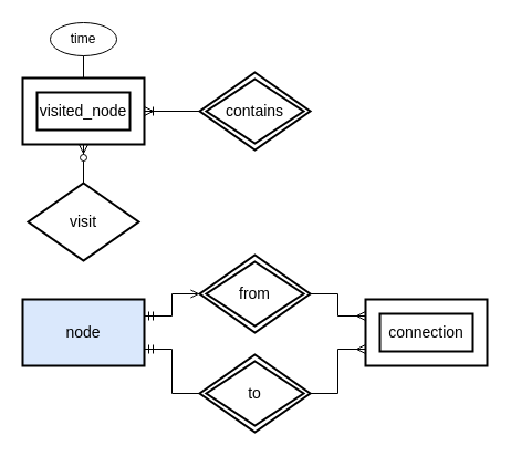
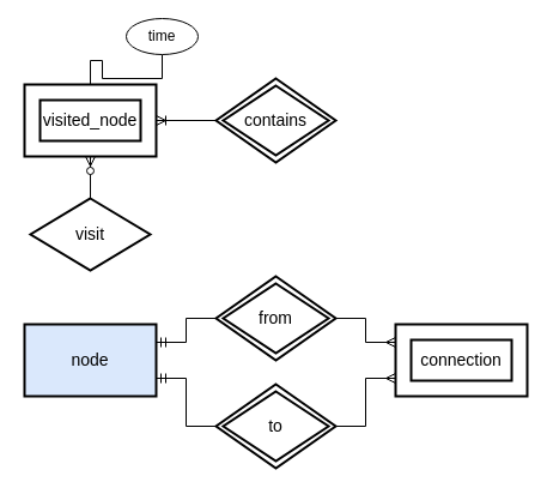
- <mxCell id="16" value="time" style="ellipse;whiteSpace=wrap;html=1;" vertex="1" parent="1"><mxGeometry x="45" y="20" width="60" height="30" as="geometry" /></mxCell>
+ <mxCell id="16" value="time" style="ellipse;whiteSpace=wrap;html=1;" vertex="1" parent="1"><mxGeometry x="105" y="15" width="60" height="30" as="geometry" /></mxCell>
- <mxCell id="14" value="visit" style="shape=rhombus;strokeWidth=2;fontSize=17;perimeter=rhombusPerimeter;whiteSpace=wrap;html=1;align=center;fontSize=14;" parent="1" vertex="1"><mxGeometry x="25" y="165" width="100" height="70" as="geometry" /></mxCell>
+ <mxCell id="14" value="visit" style="shape=rhombus;strokeWidth=2;fontSize=17;perimeter=rhombusPerimeter;whiteSpace=wrap;html=1;align=center;fontSize=14;" parent="1" vertex="1"><mxGeometry x="25" y="165" width="100" height="60" as="geometry" /></mxCell>
- <mxCell id="2" style="edgeStyle=orthogonalEdgeStyle;rounded=0;orthogonalLoop=1;jettySize=auto;html=1;exitX=1;exitY=0.25;exitDx=0;exitDy=0;entryX=0;entryY=0.5;entryDx=0;entryDy=0;startArrow=ERmandOne;startFill=0;endArrow=open;endFill=0;" parent="1" source="4" target="8" edge="1"><mxGeometry relative="1" as="geometry" /></mxCell>
+ <mxCell id="2" style="edgeStyle=orthogonalEdgeStyle;rounded=0;orthogonalLoop=1;jettySize=auto;html=1;exitX=1;exitY=0.25;exitDx=0;exitDy=0;entryX=0;entryY=0.5;entryDx=0;entryDy=0;startArrow=ERmandOne;startFill=0;endArrow=none;endFill=0;" parent="1" source="4" target="8" edge="1"><mxGeometry relative="1" as="geometry" /></mxCell>
